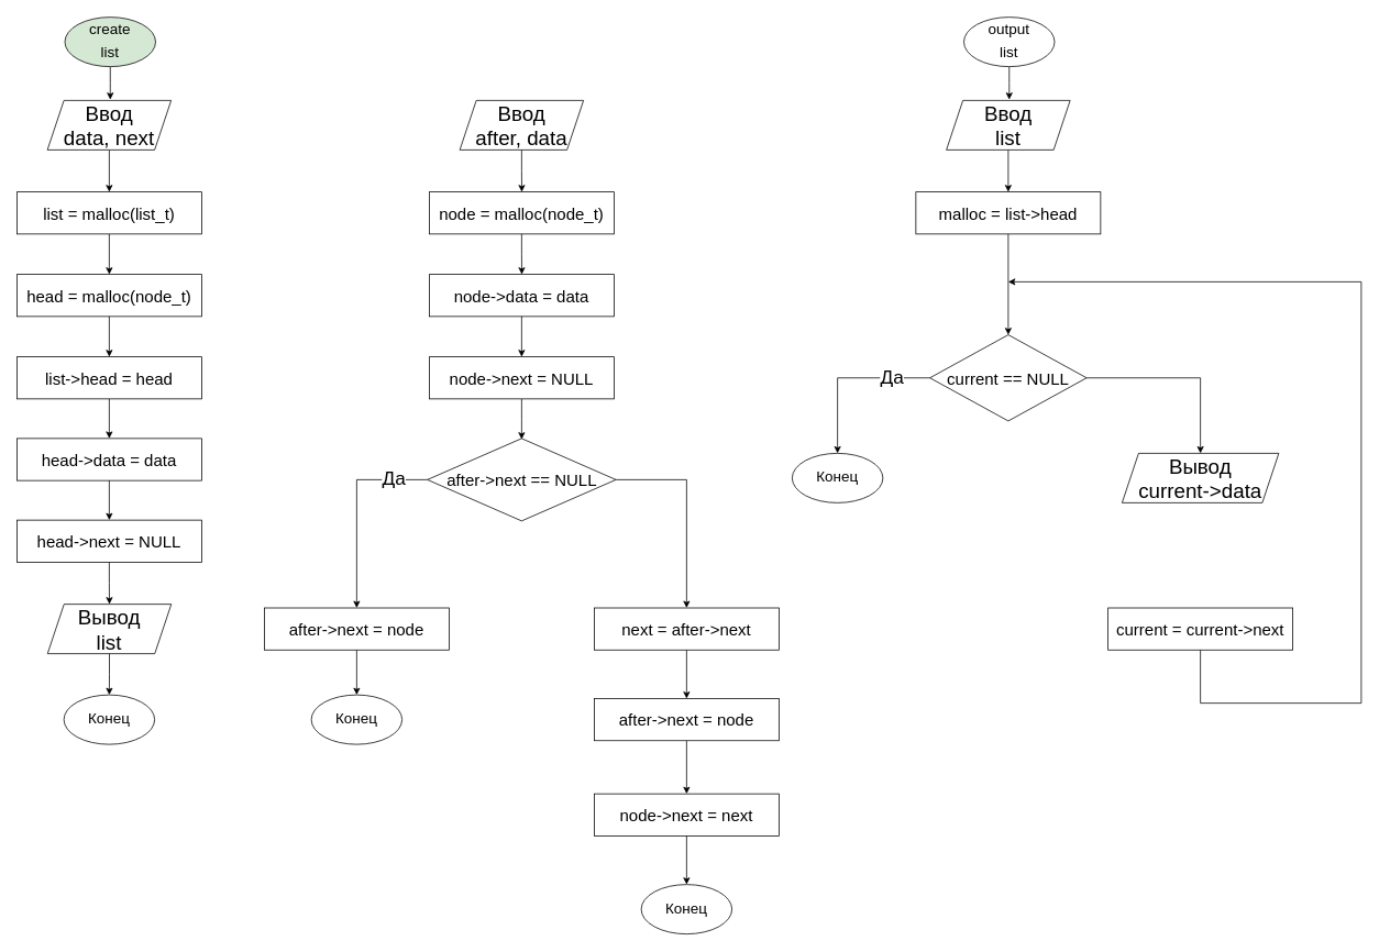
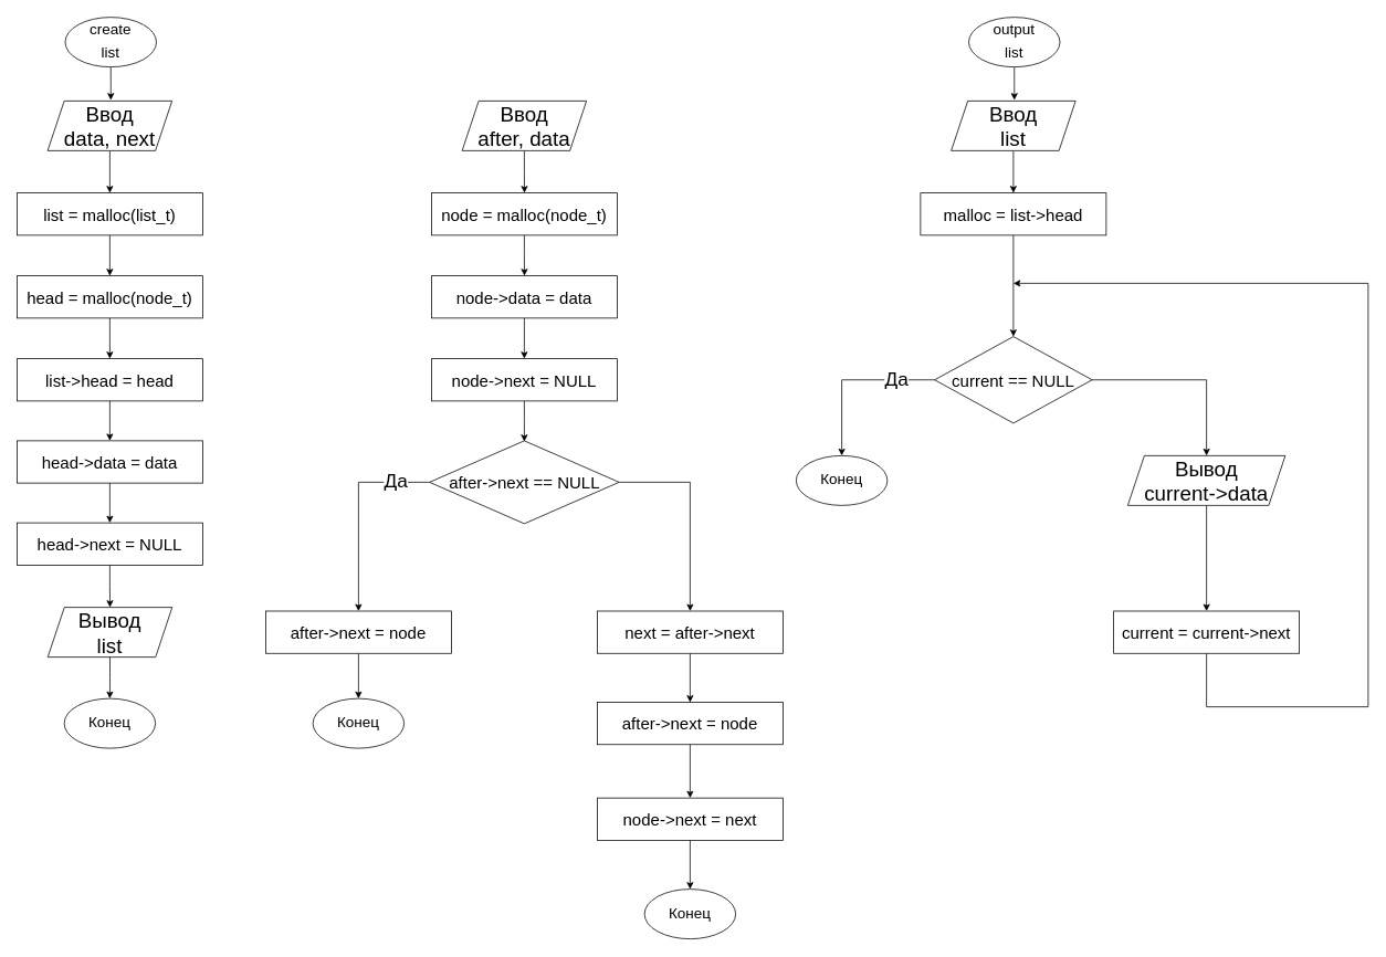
- <mxCell id="3" value="&lt;p style=&quot;line-height: 110%;&quot;&gt;&lt;span style=&quot;font-size: 18px;&quot;&gt;create&lt;/span&gt;&lt;/p&gt;&lt;p style=&quot;line-height: 110%;&quot;&gt;&lt;span style=&quot;font-size: 18px;&quot;&gt;list&lt;/span&gt;&lt;/p&gt;" style="ellipse;whiteSpace=wrap;html=1;fillColor=#d5e8d4;" vertex="1" parent="1"><mxGeometry x="78.18" y="20" width="110" height="60" as="geometry" /></mxCell>
+ <mxCell id="3" value="&lt;p style=&quot;line-height: 110%;&quot;&gt;&lt;span style=&quot;font-size: 18px;&quot;&gt;create&lt;/span&gt;&lt;/p&gt;&lt;p style=&quot;line-height: 110%;&quot;&gt;&lt;span style=&quot;font-size: 18px;&quot;&gt;list&lt;/span&gt;&lt;/p&gt;" style="ellipse;whiteSpace=wrap;html=1;" vertex="1" parent="1"><mxGeometry x="78.18" y="20" width="110" height="60" as="geometry" /></mxCell>
+ <mxCell id="50" style="edgeStyle=orthogonalEdgeStyle;rounded=0;orthogonalLoop=1;jettySize=auto;html=1;exitX=0.5;exitY=1;exitDx=0;exitDy=0;entryX=0.5;entryY=0;entryDx=0;entryDy=0;" edge="1" parent="1" source="51" target="52"><mxGeometry relative="1" as="geometry" /></mxCell>
